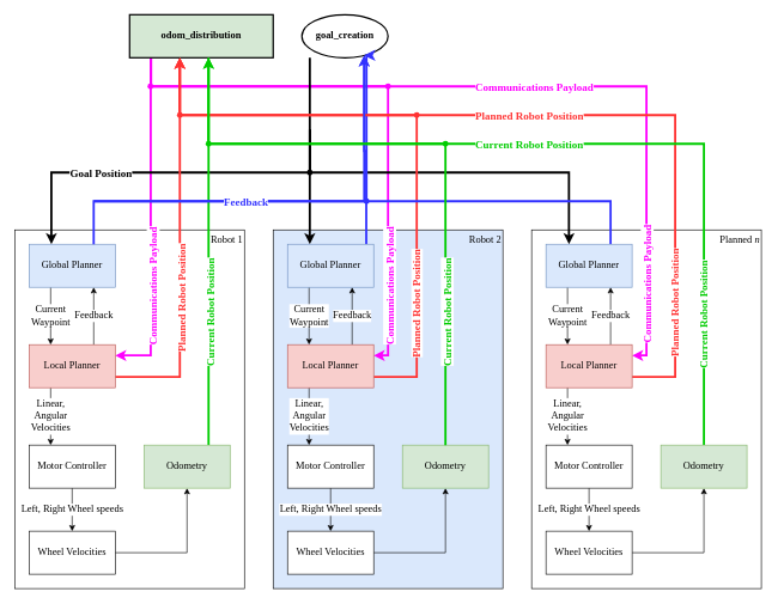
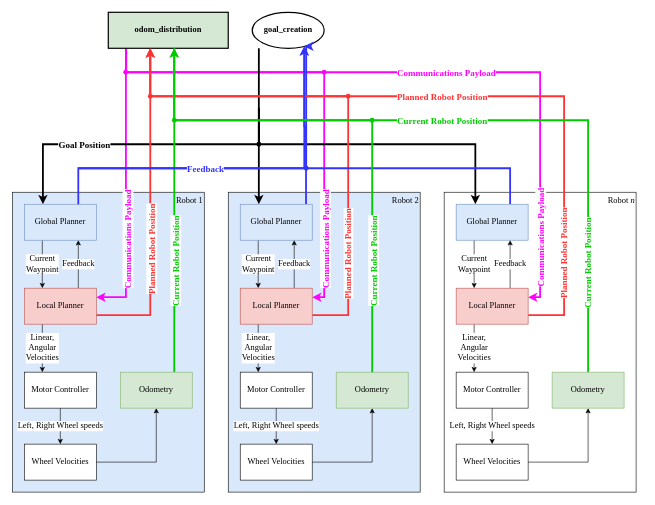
- <mxCell id="3" value="Planned &lt;i&gt;n&lt;/i&gt;" style="rounded=0;whiteSpace=wrap;html=1;fontFamily=Comptuer Modern;fontSource=http%3A%2F%2Fmirrors.ctan.org%2Ffonts%2Fcm-unicode%2Ffonts%2Fotf%2Fcmunbxo.otf;fontSize=14;align=right;verticalAlign=top;" vertex="1" parent="1"><mxGeometry x="740" y="320" width="320" height="500" as="geometry" /></mxCell>
+ <mxCell id="3" value="Robot &lt;i&gt;n&lt;/i&gt;" style="rounded=0;whiteSpace=wrap;html=1;fontFamily=Comptuer Modern;fontSource=http%3A%2F%2Fmirrors.ctan.org%2Ffonts%2Fcm-unicode%2Ffonts%2Fotf%2Fcmunbxo.otf;fontSize=14;align=right;verticalAlign=top;" vertex="1" parent="1"><mxGeometry x="740" y="320" width="320" height="500" as="geometry" /></mxCell>
- <mxCell id="4" value="Robot 1" style="rounded=0;whiteSpace=wrap;html=1;fontFamily=Comptuer Modern;fontSource=http%3A%2F%2Fmirrors.ctan.org%2Ffonts%2Fcm-unicode%2Ffonts%2Fotf%2Fcmunbxo.otf;fontSize=14;align=right;verticalAlign=top;" vertex="1" parent="1"><mxGeometry x="20" y="320" width="320" height="500" as="geometry" /></mxCell>
+ <mxCell id="4" value="Robot 1" style="rounded=0;whiteSpace=wrap;html=1;fontFamily=Comptuer Modern;fontSource=http%3A%2F%2Fmirrors.ctan.org%2Ffonts%2Fcm-unicode%2Ffonts%2Fotf%2Fcmunbxo.otf;fontSize=14;align=right;verticalAlign=top;fillColor=#dae8fc;" vertex="1" parent="1"><mxGeometry x="20" y="320" width="320" height="500" as="geometry" /></mxCell>
